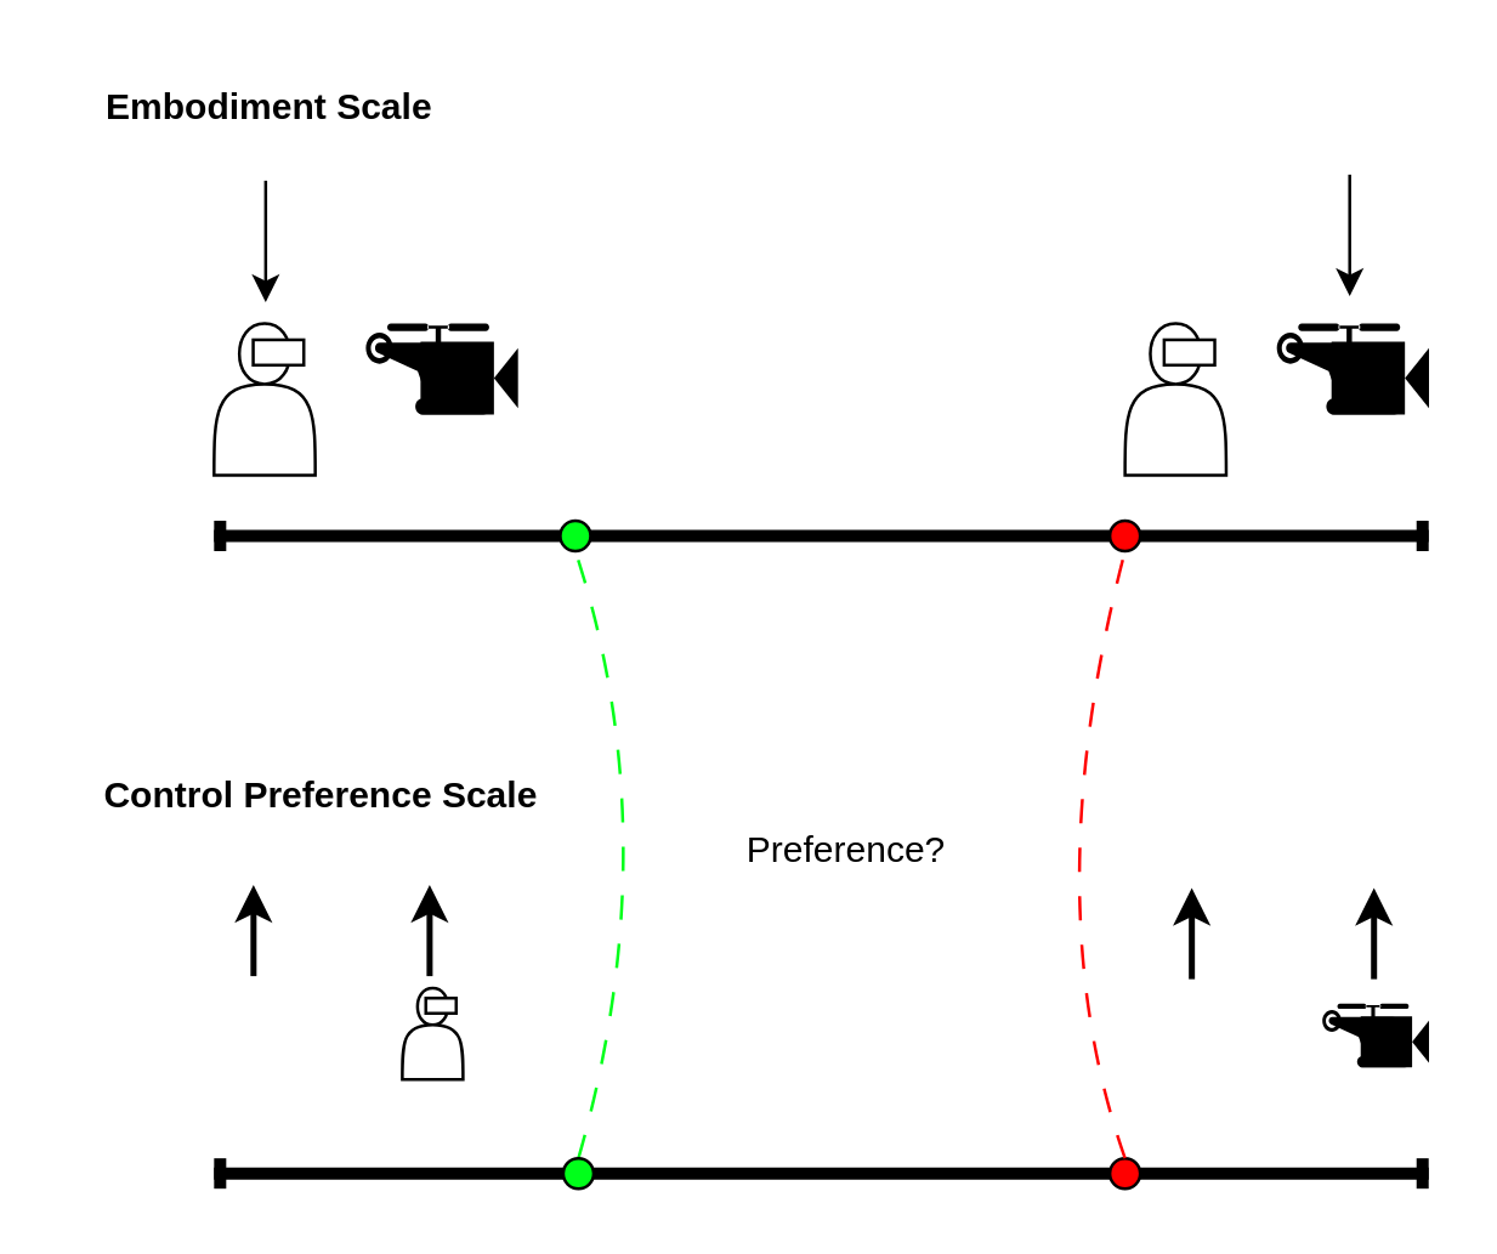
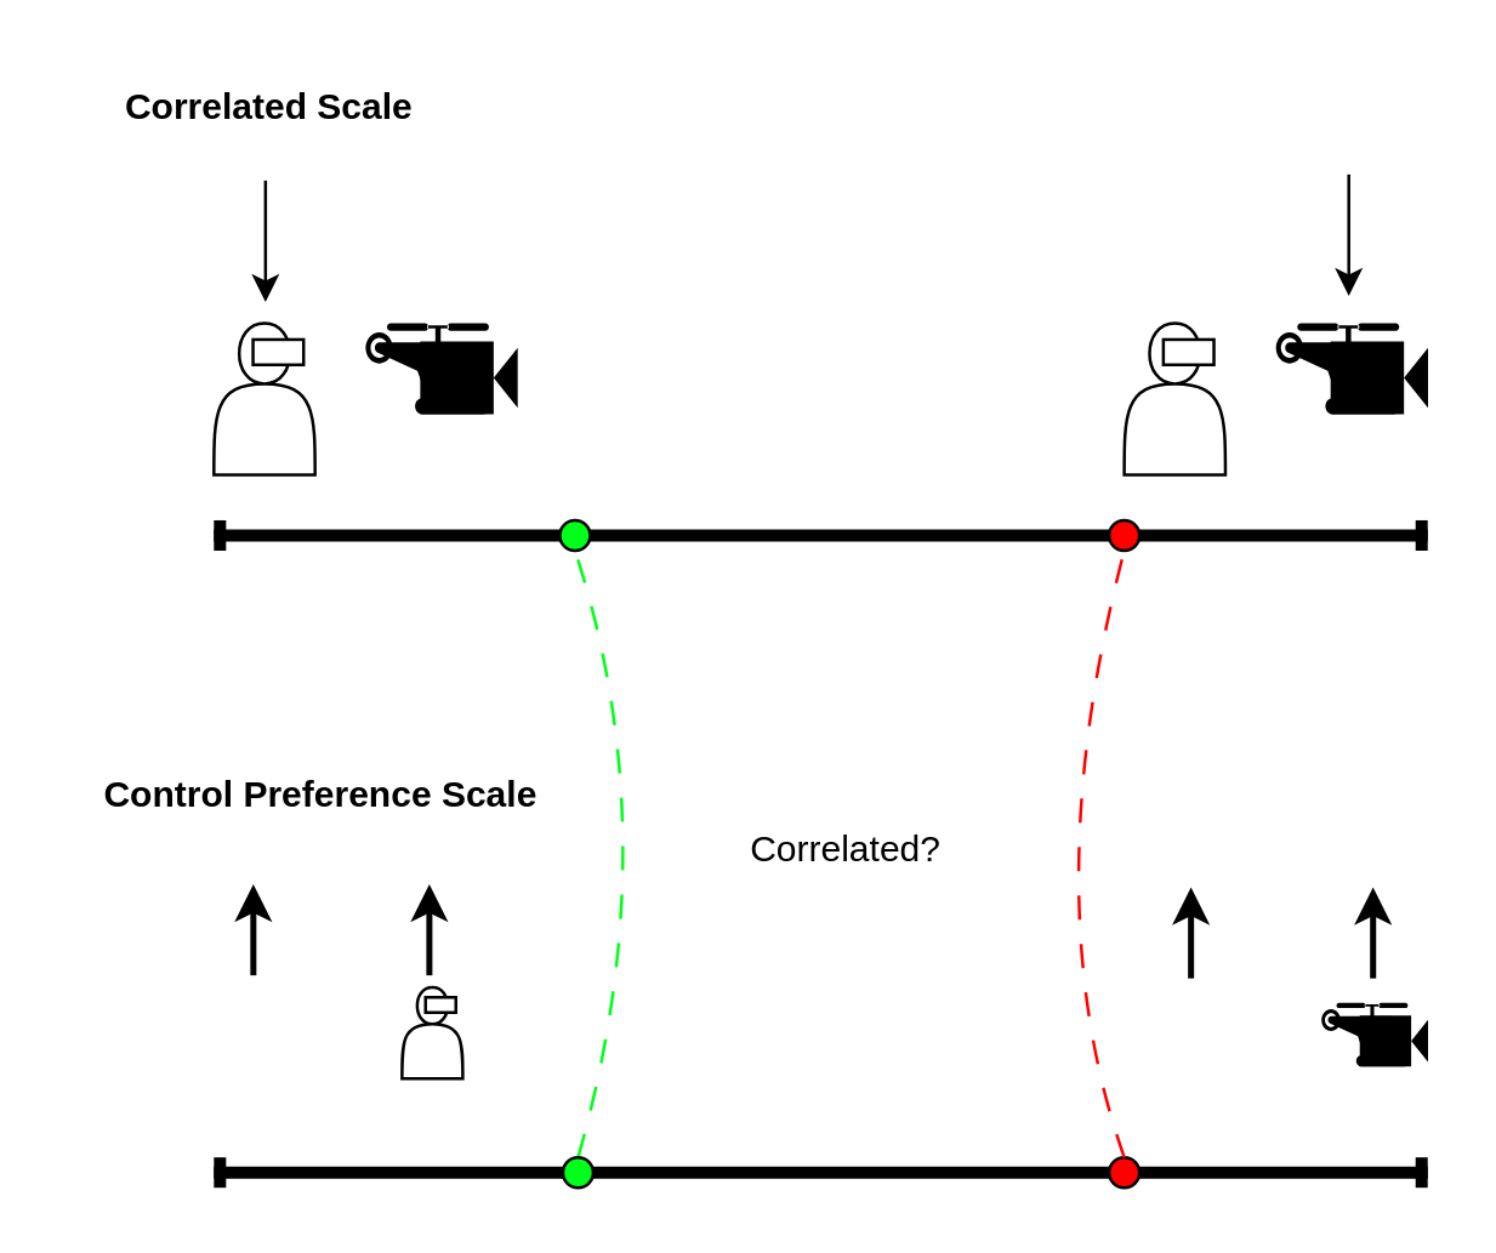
- <mxCell id="19" value="&lt;b&gt;Embodiment Scale&lt;/b&gt;" style="text;html=1;align=center;verticalAlign=middle;resizable=0;points=[];autosize=1;strokeColor=none;fillColor=none;" vertex="1" parent="1"><mxGeometry x="23" y="20" width="130" height="30" as="geometry" /></mxCell>
+ <mxCell id="19" value="&lt;b&gt;Correlated Scale&lt;/b&gt;" style="text;html=1;align=center;verticalAlign=middle;resizable=0;points=[];autosize=1;strokeColor=none;fillColor=none;" vertex="1" parent="1"><mxGeometry x="23" y="20" width="130" height="30" as="geometry" /></mxCell>
- <mxCell id="32" value="Preference?" style="text;html=1;align=center;verticalAlign=middle;resizable=0;points=[];autosize=1;strokeColor=none;fillColor=none;" vertex="1" parent="1"><mxGeometry x="233" y="265" width="90" height="30" as="geometry" /></mxCell>
+ <mxCell id="32" value="Correlated?" style="text;html=1;align=center;verticalAlign=middle;resizable=0;points=[];autosize=1;strokeColor=none;fillColor=none;" vertex="1" parent="1"><mxGeometry x="233" y="265" width="90" height="30" as="geometry" /></mxCell>
